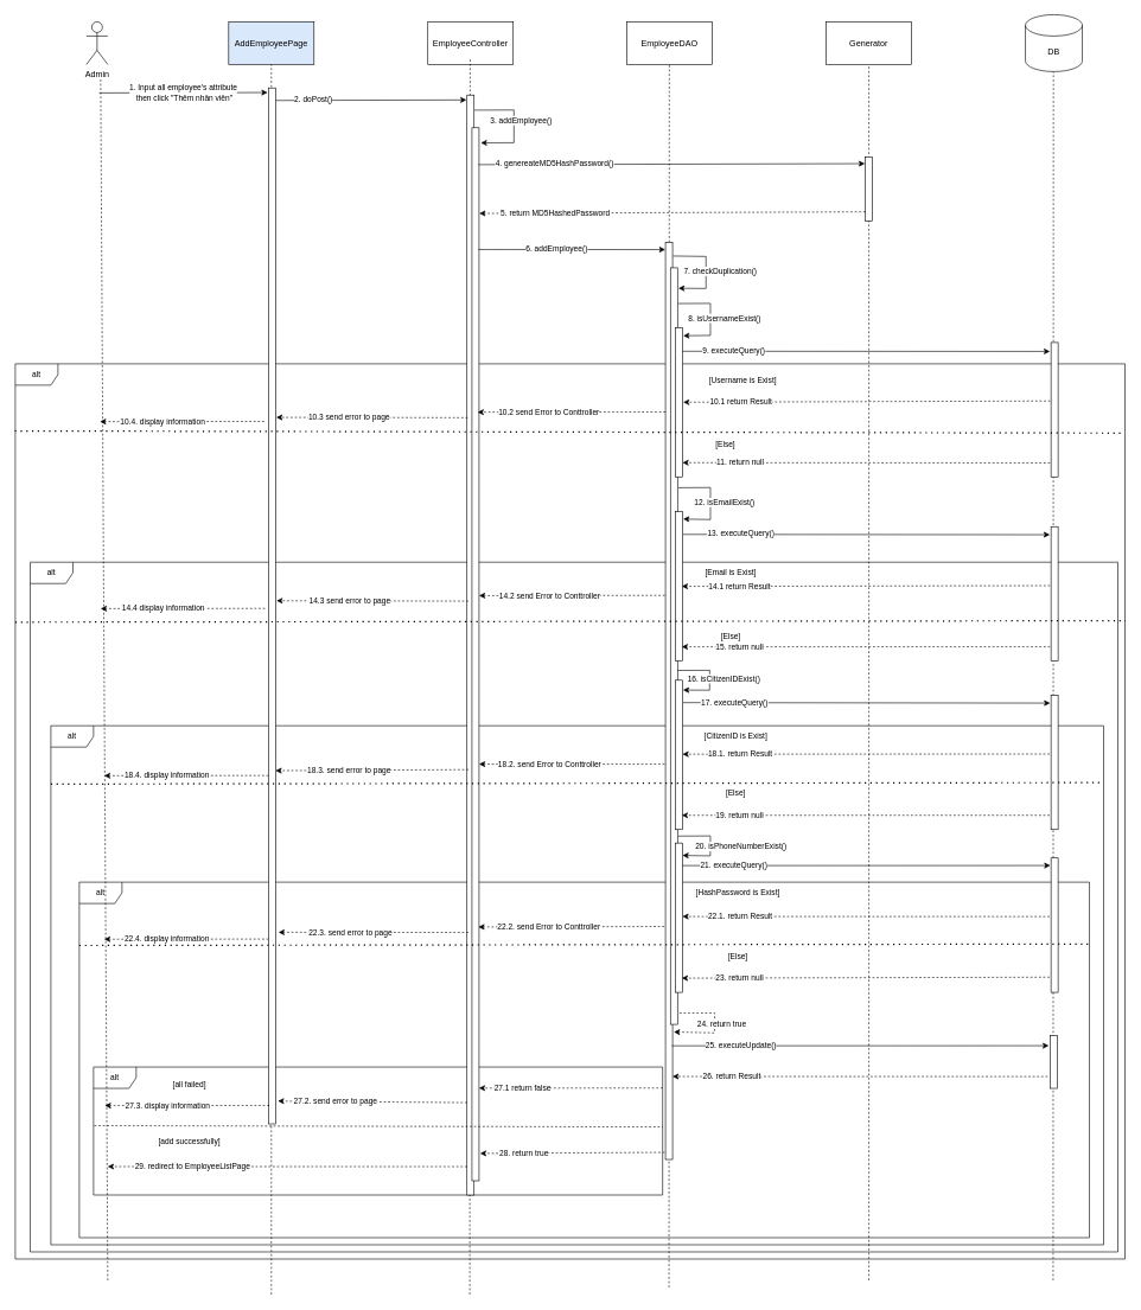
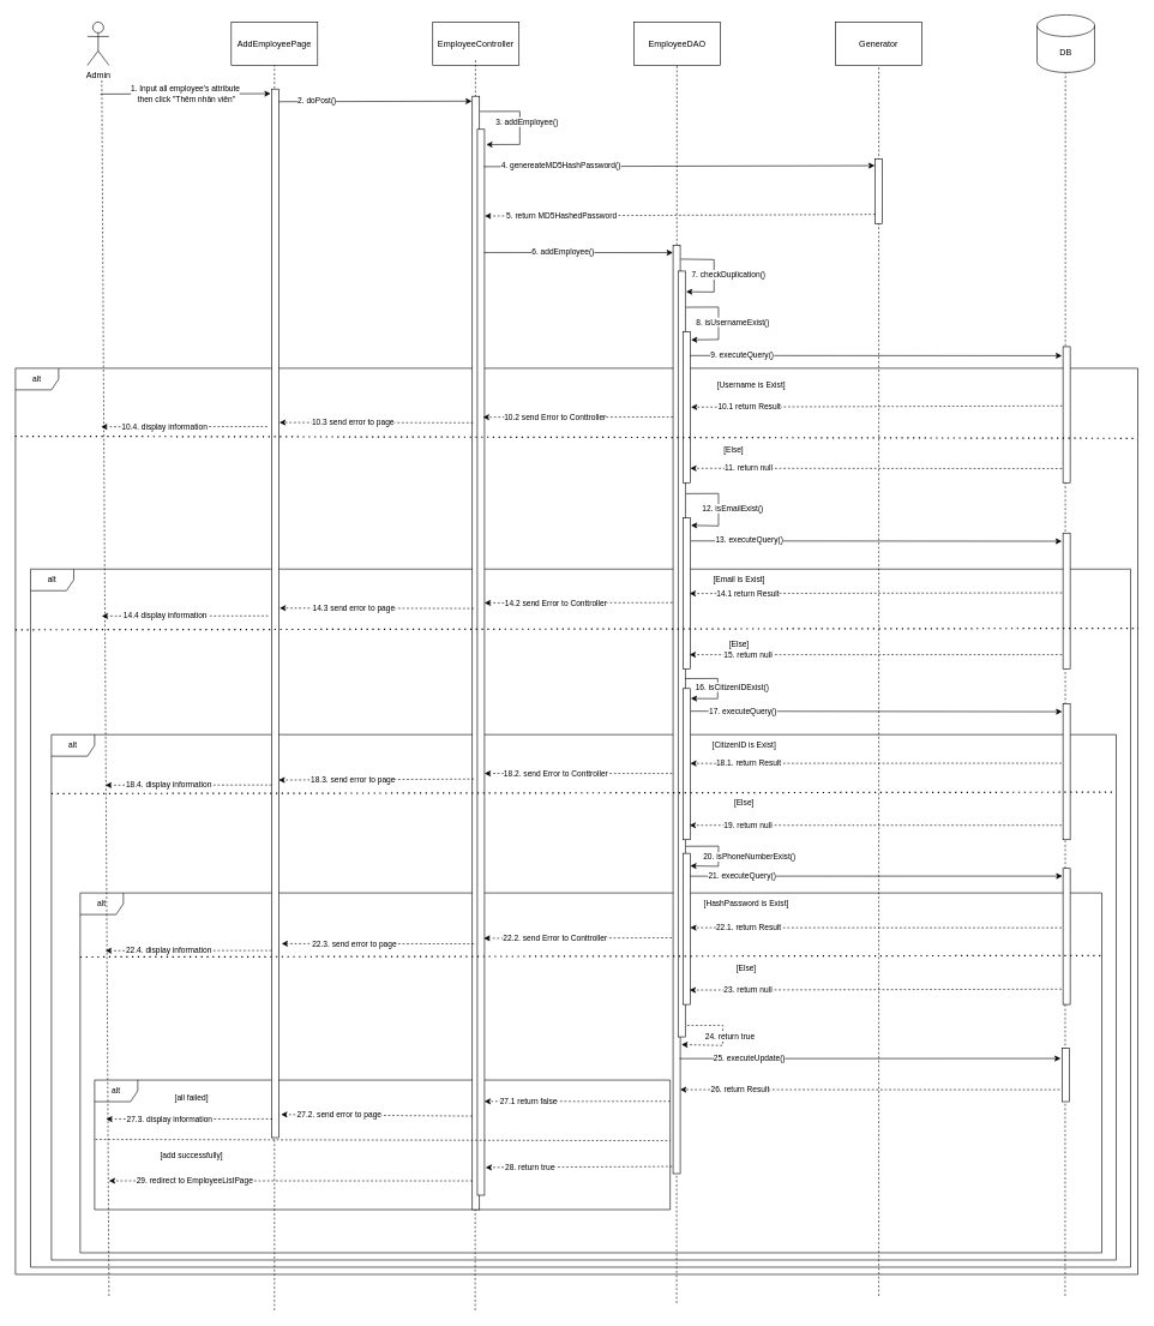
- <mxCell id="8" value="AddEmployeePage" style="rounded=0;whiteSpace=wrap;html=1;fillColor=#dae8fc;" vertex="1" parent="1"><mxGeometry x="321" y="30" width="120" height="60" as="geometry" /></mxCell>
+ <mxCell id="8" value="AddEmployeePage" style="rounded=0;whiteSpace=wrap;html=1;" vertex="1" parent="1"><mxGeometry x="321" y="30" width="120" height="60" as="geometry" /></mxCell>
